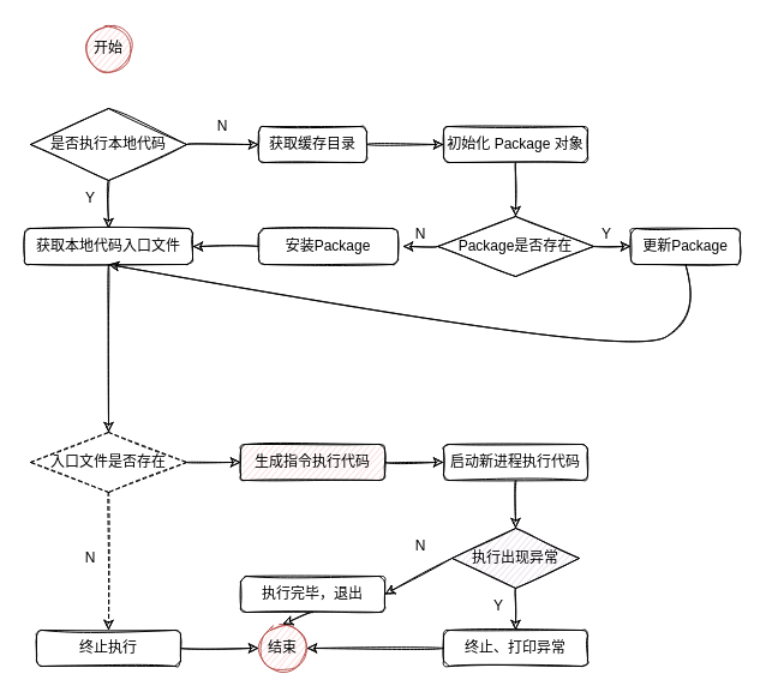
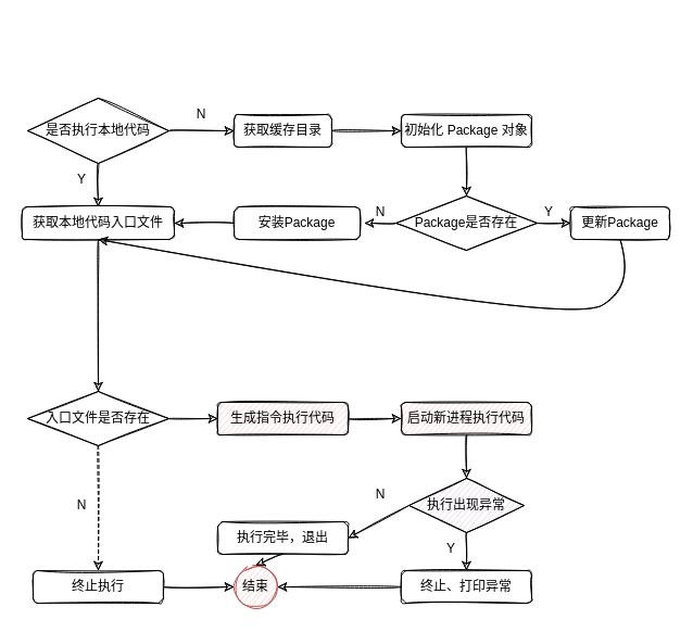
- <mxCell id="42" value="开始" style="ellipse;whiteSpace=wrap;html=1;aspect=fixed;sketch=1;fillColor=#f8cecc;strokeColor=#b85450;" vertex="1" parent="1"><mxGeometry x="70" y="20" width="40" height="40" as="geometry" /></mxCell>
- <mxCell id="8" value="入口文件是否存在" style="rhombus;whiteSpace=wrap;html=1;sketch=1;rounded=0;dashed=1;" vertex="1" parent="1"><mxGeometry x="25" y="360" width="130" height="50" as="geometry" /></mxCell>
+ <mxCell id="8" value="入口文件是否存在" style="rhombus;whiteSpace=wrap;html=1;sketch=1;rounded=0;" vertex="1" parent="1"><mxGeometry x="25" y="360" width="130" height="50" as="geometry" /></mxCell>
- <mxCell id="10" value="启动新进程执行代码" style="rounded=1;whiteSpace=wrap;html=1;sketch=1;" vertex="1" parent="1"><mxGeometry x="369" y="370" width="120" height="30" as="geometry" /></mxCell>
+ <mxCell id="10" value="启动新进程执行代码" style="rounded=1;whiteSpace=wrap;html=1;sketch=1;fillColor=#f8cecc;" vertex="1" parent="1"><mxGeometry x="369" y="370" width="120" height="30" as="geometry" /></mxCell>
